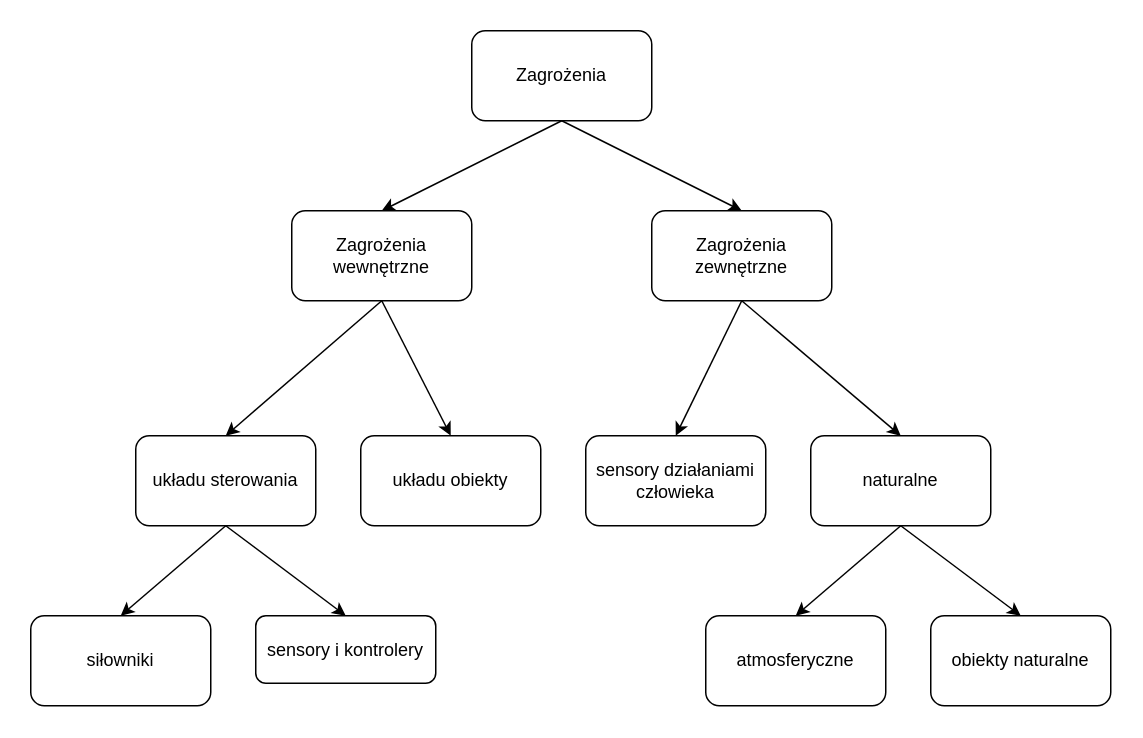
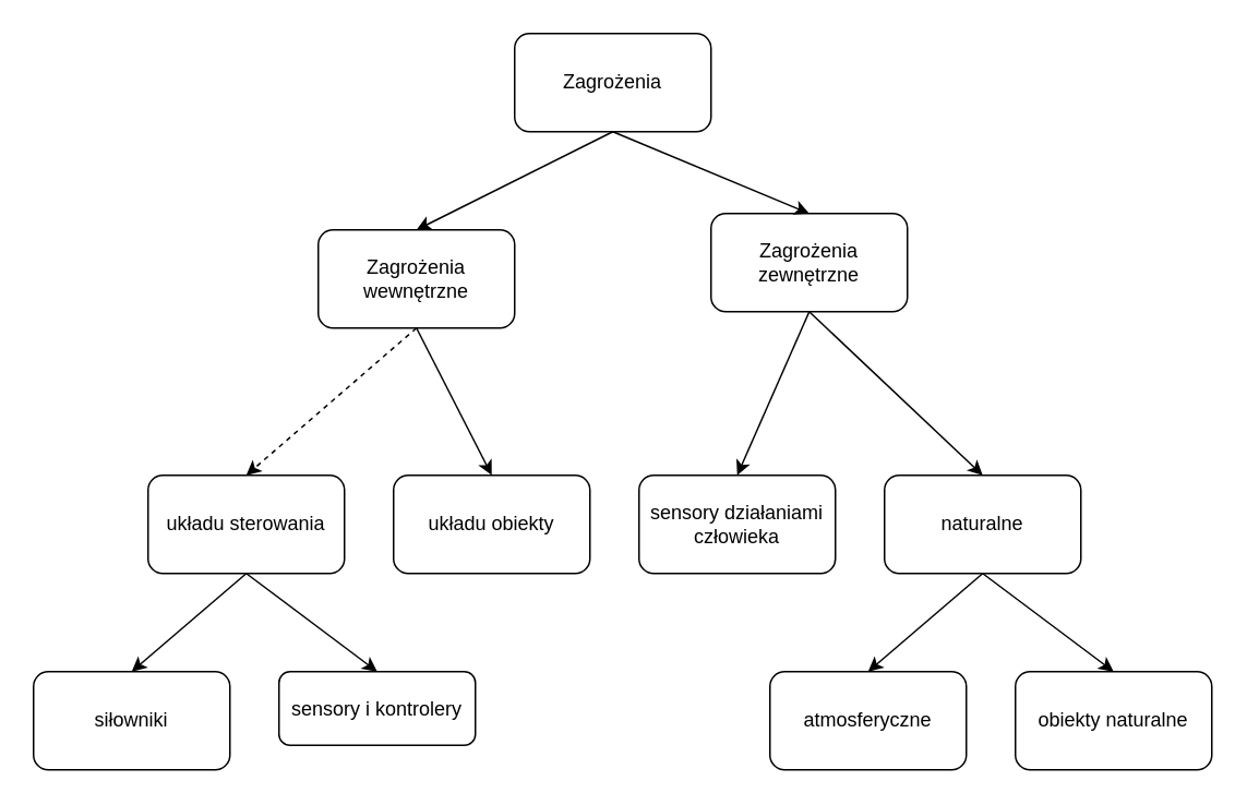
- <mxCell id="5" value="Zagrożenia zewnętrzne" style="rounded=1;whiteSpace=wrap;html=1;" parent="1" vertex="1"><mxGeometry x="434" y="140" width="120" height="60" as="geometry" /></mxCell>
+ <mxCell id="5" value="Zagrożenia zewnętrzne" style="rounded=1;whiteSpace=wrap;html=1;" parent="1" vertex="1"><mxGeometry x="434" y="130" width="120" height="60" as="geometry" /></mxCell>
- <mxCell id="11" value="" style="endArrow=classic;html=1;rounded=0;exitX=0.5;exitY=1;exitDx=0;exitDy=0;entryX=0.5;entryY=0;entryDx=0;entryDy=0;" parent="1" source="3" target="7" edge="1"><mxGeometry width="50" height="50" relative="1" as="geometry"><mxPoint x="70" y="130" as="sourcePoint" /><mxPoint x="120" y="80" as="targetPoint" /></mxGeometry></mxCell>
+ <mxCell id="11" value="" style="endArrow=classic;html=1;rounded=0;exitX=0.5;exitY=1;exitDx=0;exitDy=0;entryX=0.5;entryY=0;entryDx=0;entryDy=0;dashed=1;" parent="1" source="3" target="7" edge="1"><mxGeometry width="50" height="50" relative="1" as="geometry"><mxPoint x="70" y="130" as="sourcePoint" /><mxPoint x="120" y="80" as="targetPoint" /></mxGeometry></mxCell>
